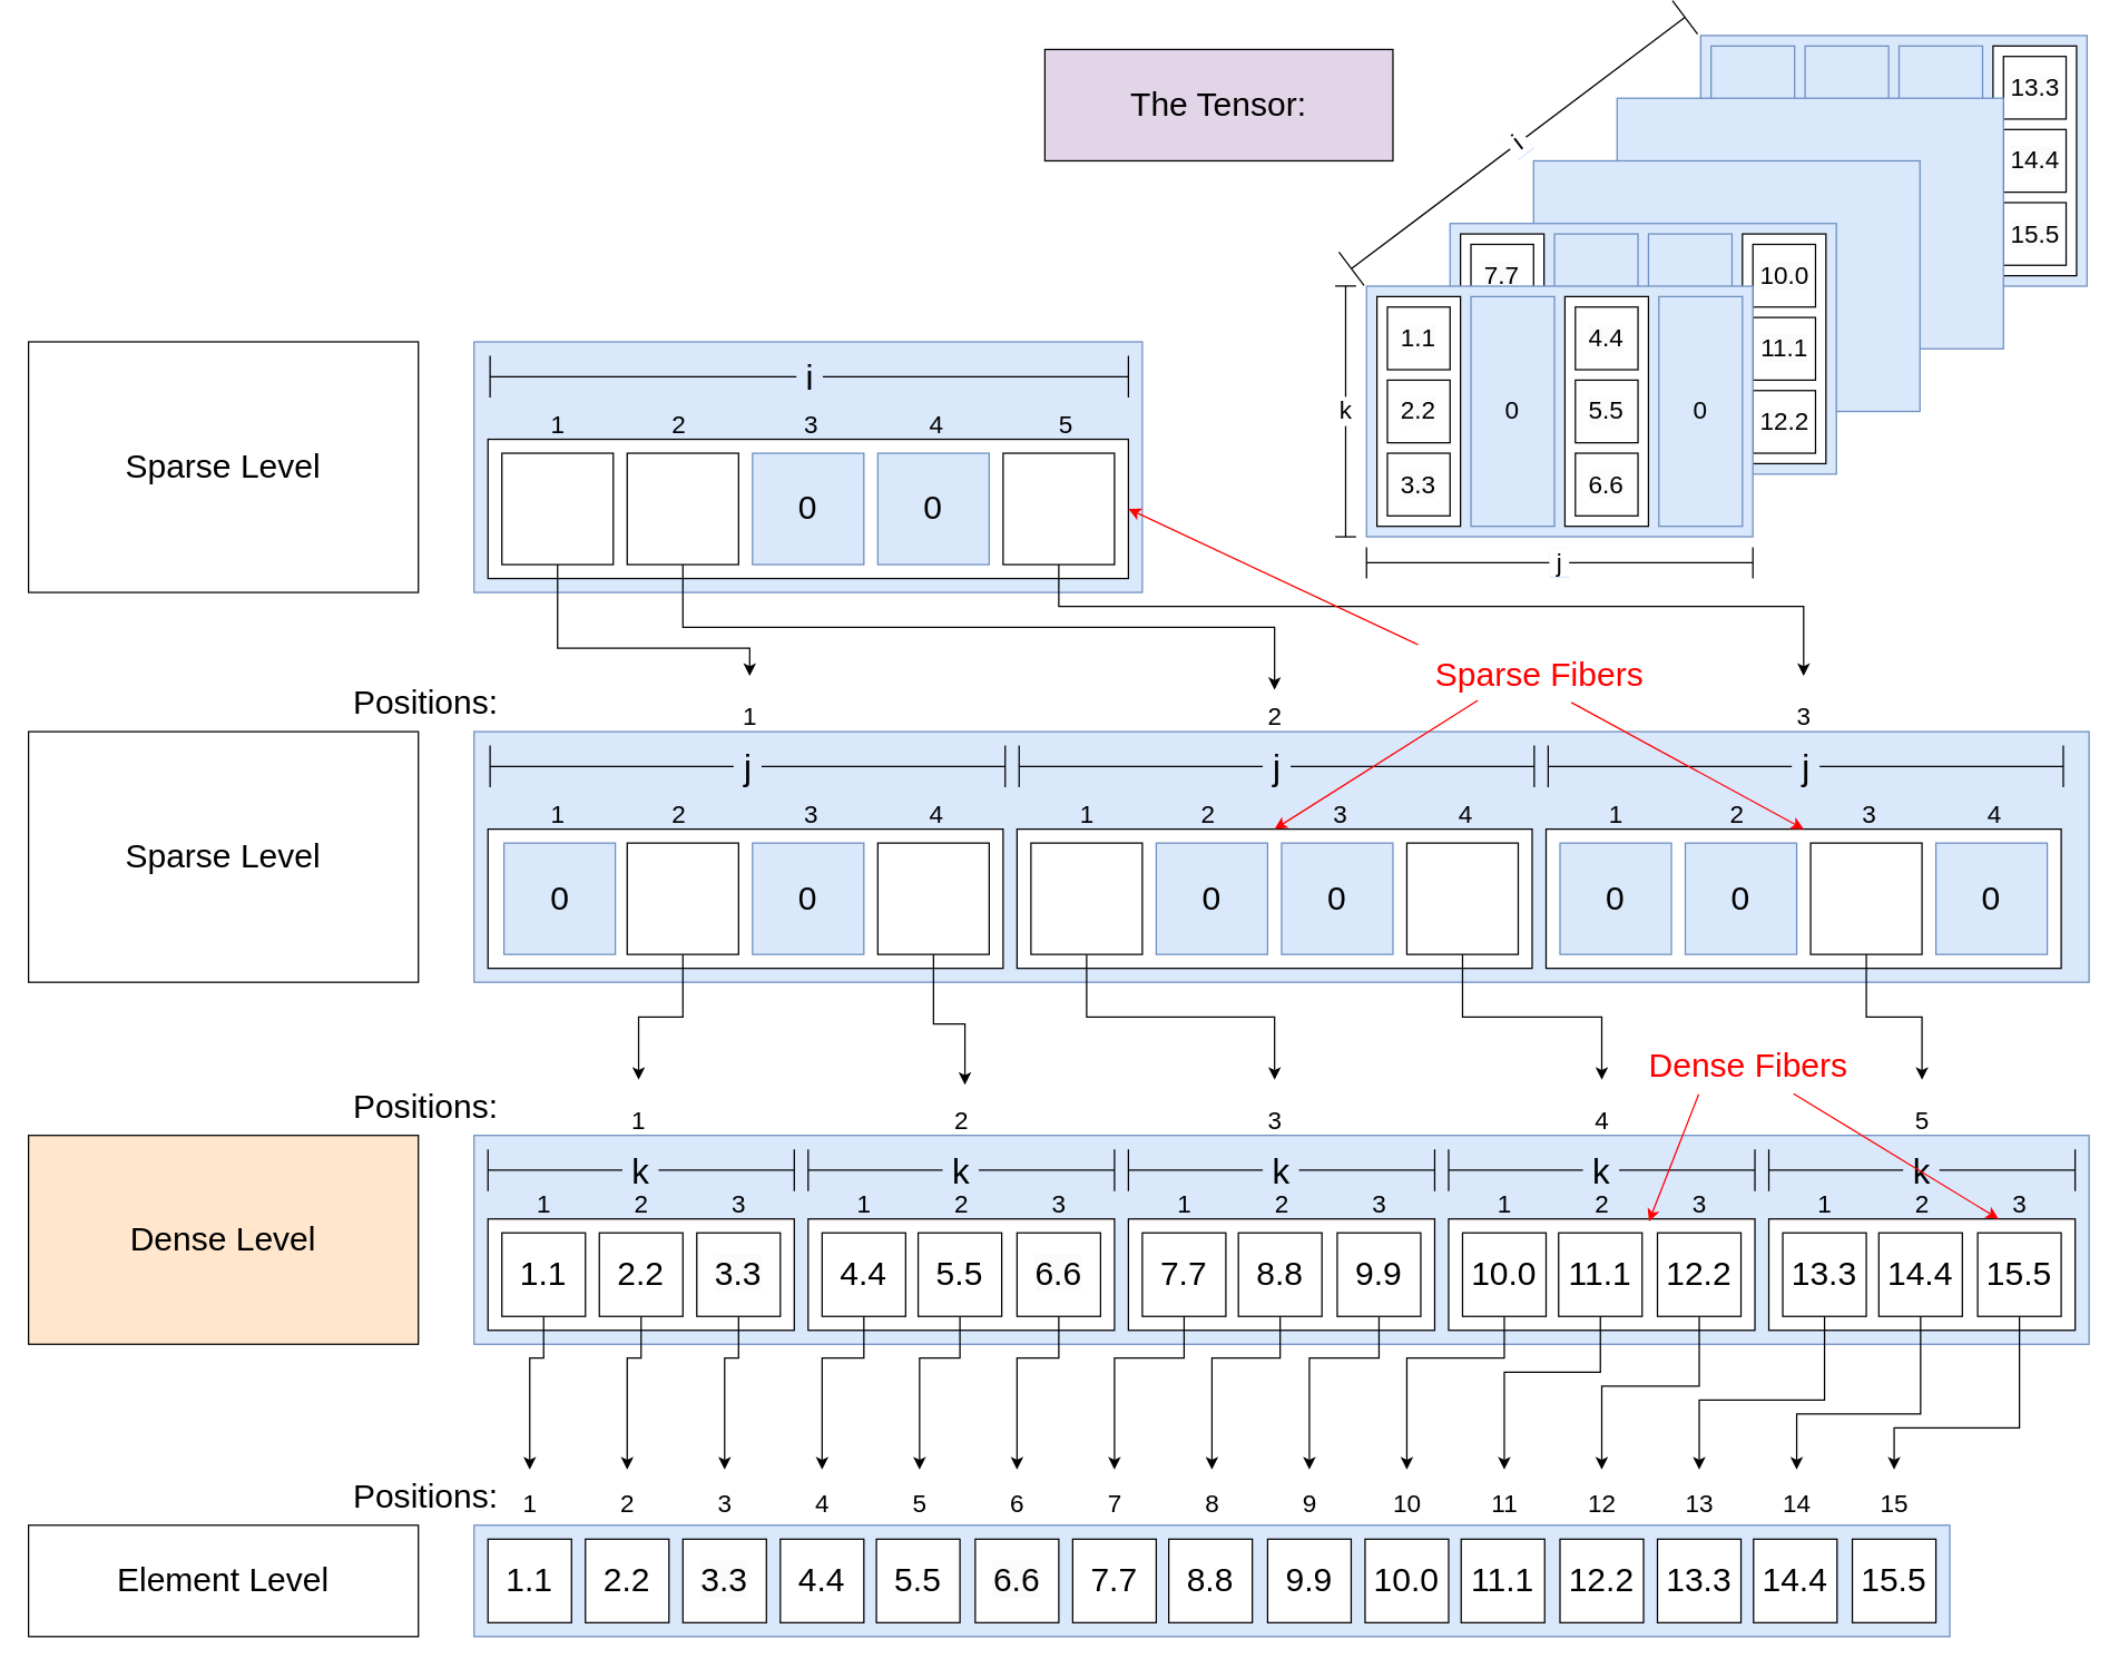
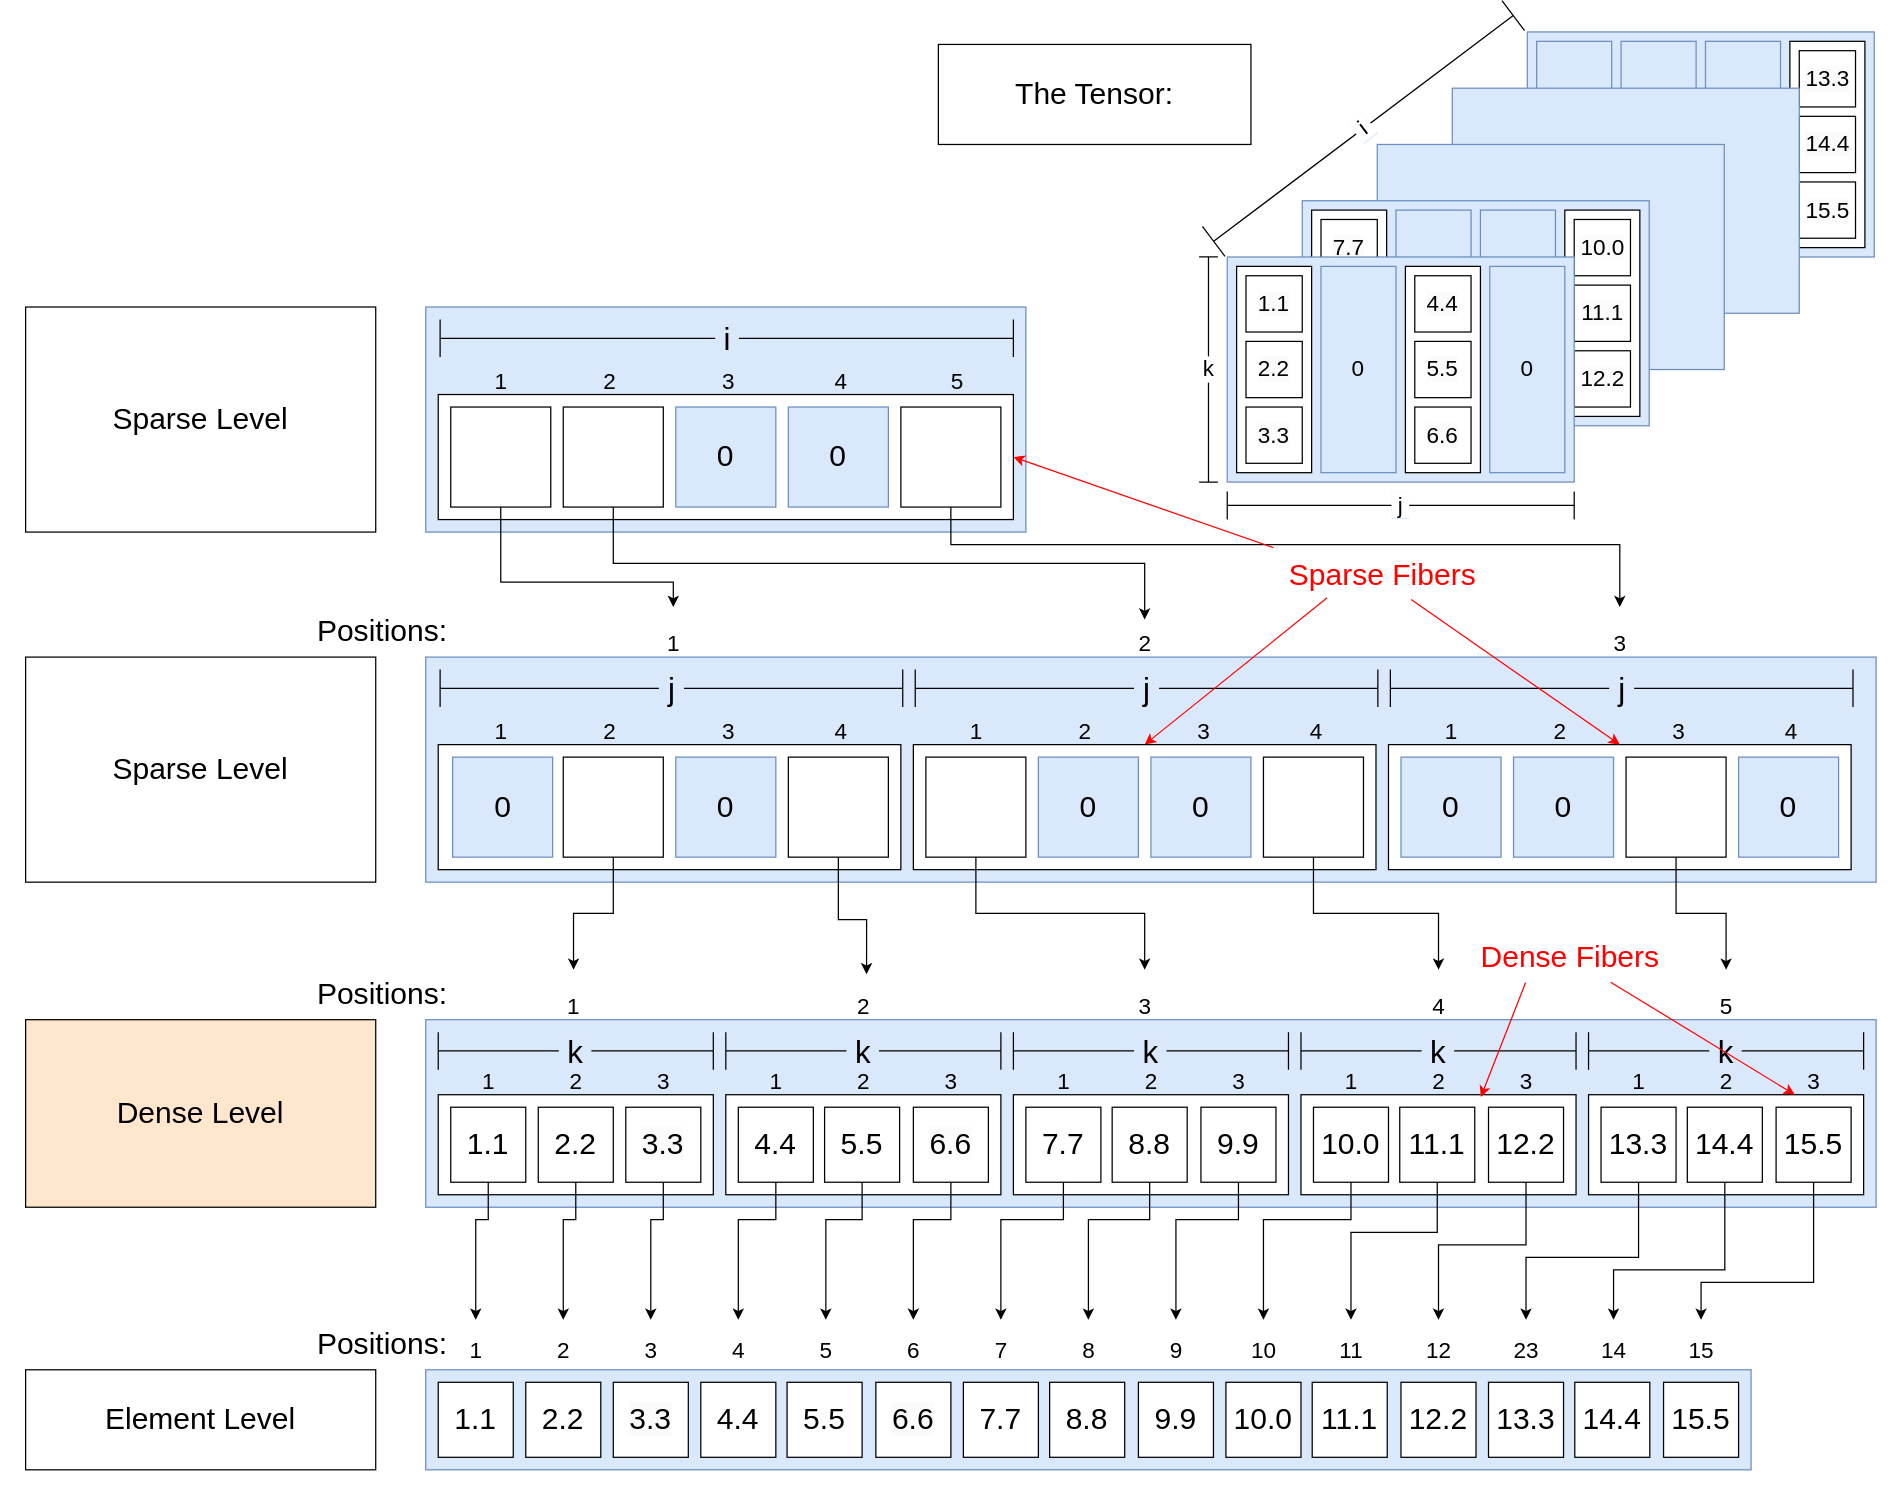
- <mxCell id="207" value="The Tensor:" style="whiteSpace=wrap;html=1;fontSize=24;container=0;fillColor=#e1d5e7;" parent="1" vertex="1"><mxGeometry x="750" y="30" width="250" height="80" as="geometry" /></mxCell>
+ <mxCell id="207" value="The Tensor:" style="whiteSpace=wrap;html=1;fontSize=24;container=0;" parent="1" vertex="1"><mxGeometry x="750" y="30" width="250" height="80" as="geometry" /></mxCell>
- <mxCell id="164" value="Sparse Fibers" style="text;html=1;align=center;verticalAlign=middle;resizable=0;points=[];autosize=1;strokeColor=none;fillColor=none;fontSize=24;fontColor=#ff0000;" parent="1" vertex="1"><mxGeometry x="1020" y="460" width="170" height="40" as="geometry" /></mxCell>
+ <mxCell id="164" value="Sparse Fibers" style="text;html=1;align=center;verticalAlign=middle;resizable=0;points=[];autosize=1;strokeColor=none;fillColor=none;fontSize=24;fontColor=#ff0000;" parent="1" vertex="1"><mxGeometry x="1020" y="435" width="170" height="40" as="geometry" /></mxCell>
- <mxCell id="134" value="13" style="text;html=1;align=center;verticalAlign=middle;resizable=1;points=[];autosize=1;strokeColor=none;fillColor=none;fontSize=18;movable=1;rotatable=1;deletable=1;editable=1;locked=0;connectable=1;" parent="1" vertex="1"><mxGeometry x="1200" y="1050" width="40" height="50" as="geometry" /></mxCell>
+ <mxCell id="134" value="23" style="text;html=1;align=center;verticalAlign=middle;resizable=1;points=[];autosize=1;strokeColor=none;fillColor=none;fontSize=18;movable=1;rotatable=1;deletable=1;editable=1;locked=0;connectable=1;" parent="1" vertex="1"><mxGeometry x="1200" y="1050" width="40" height="50" as="geometry" /></mxCell>
